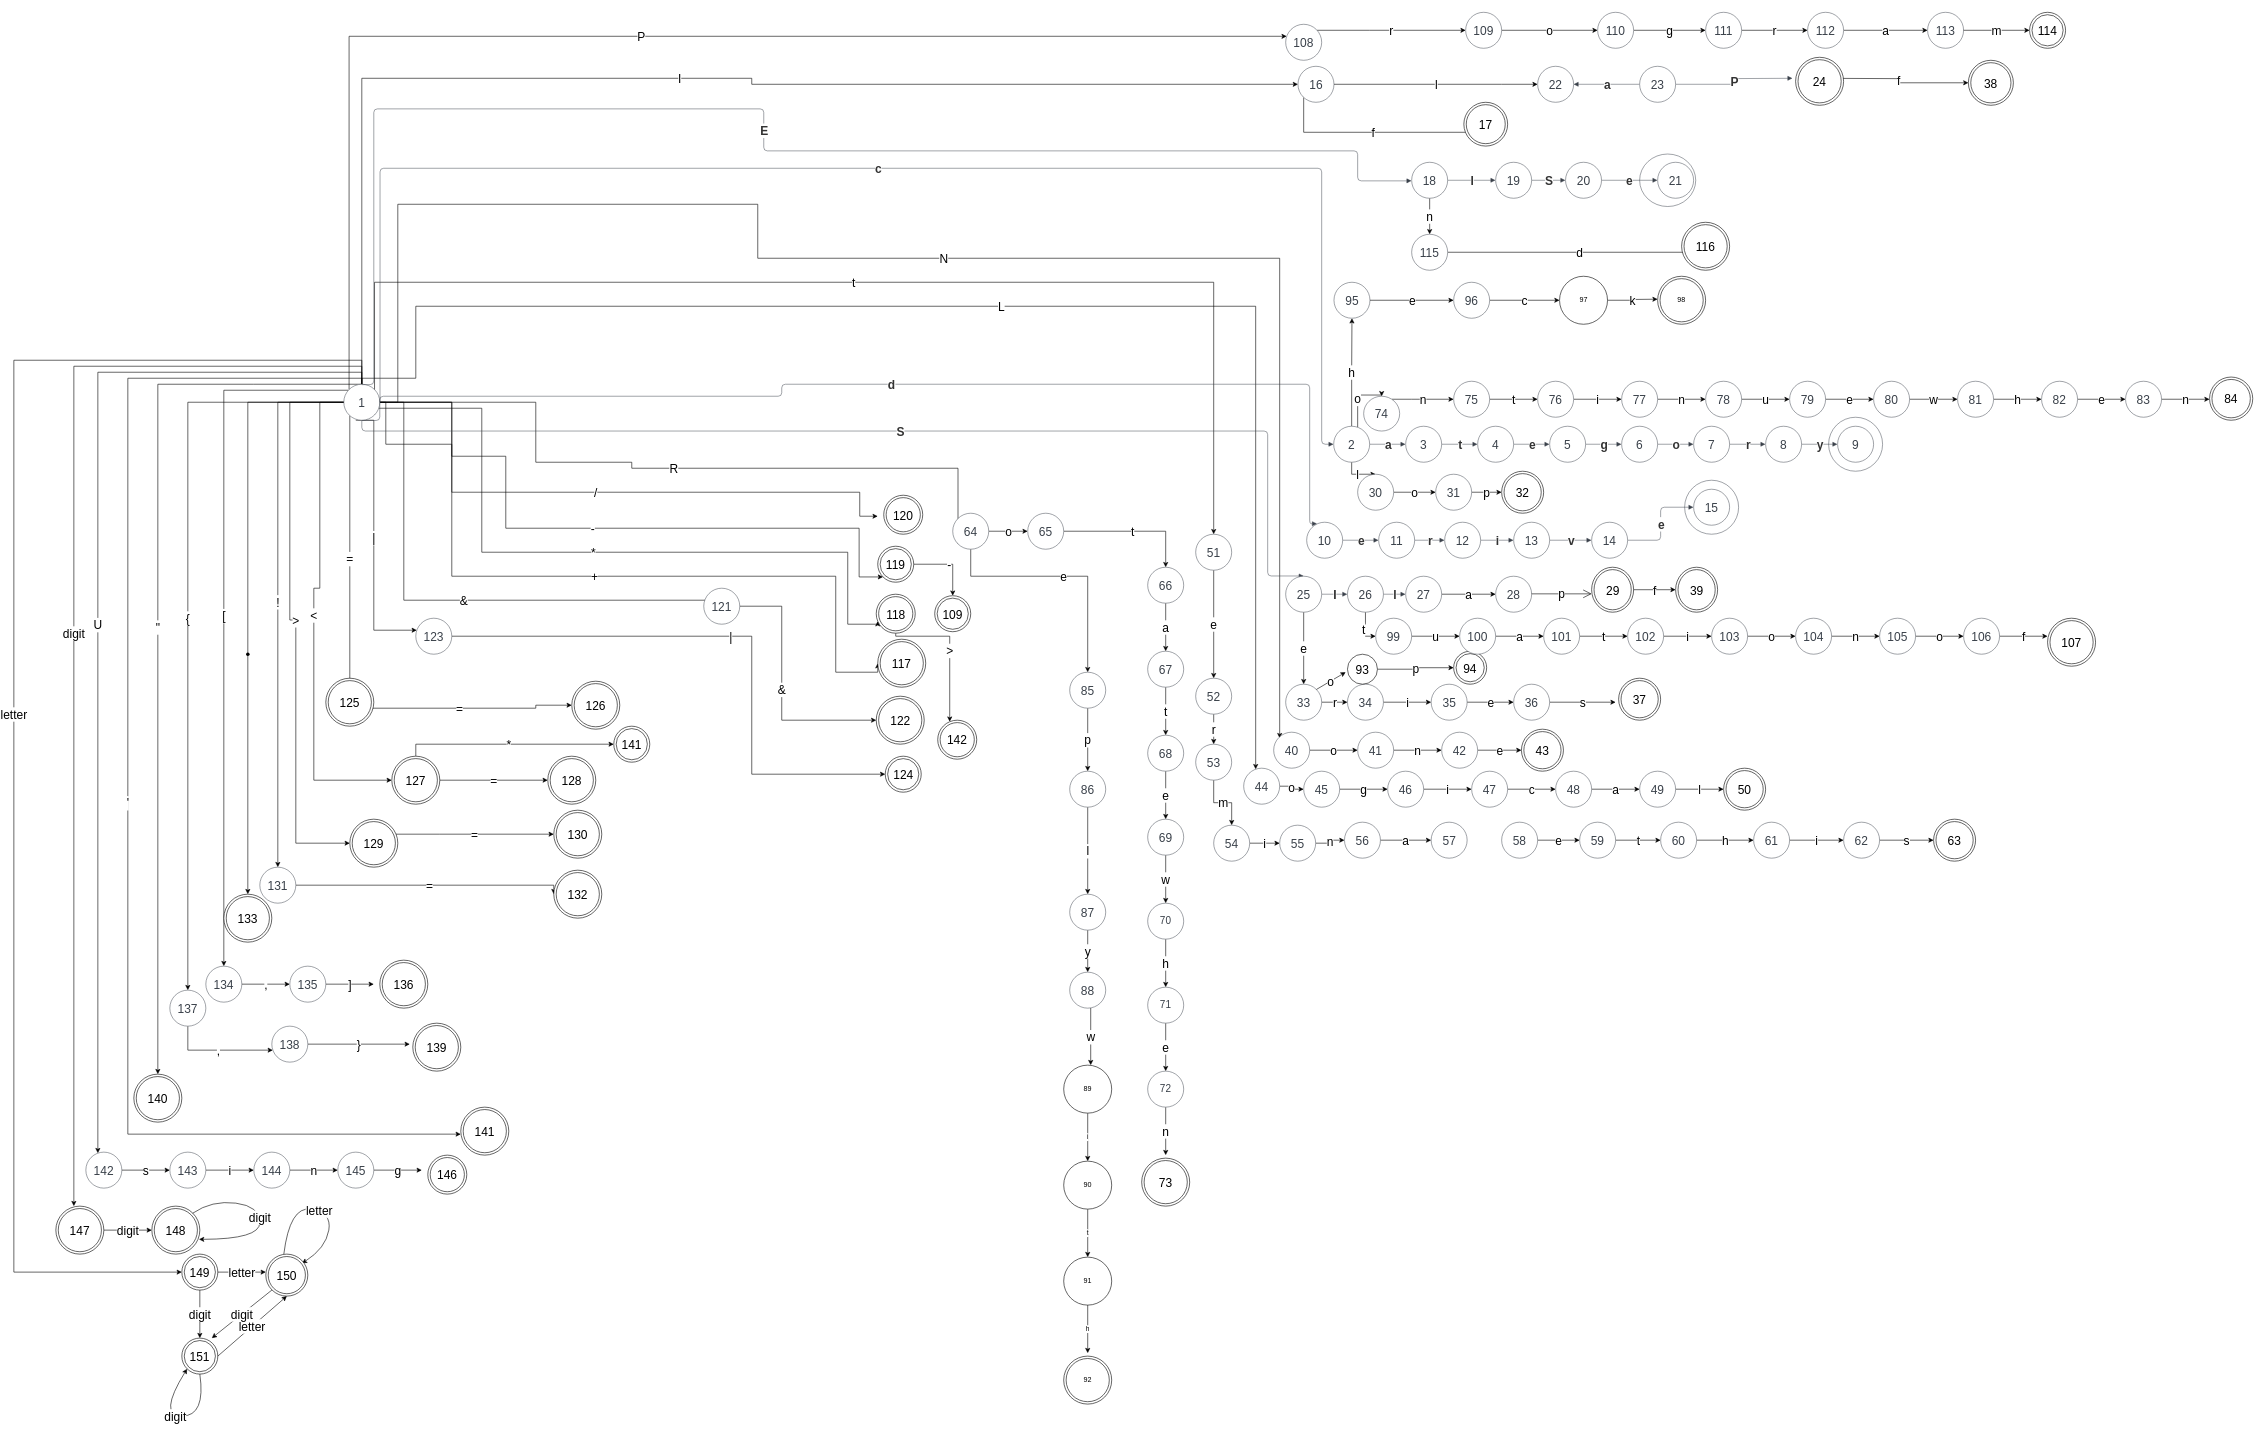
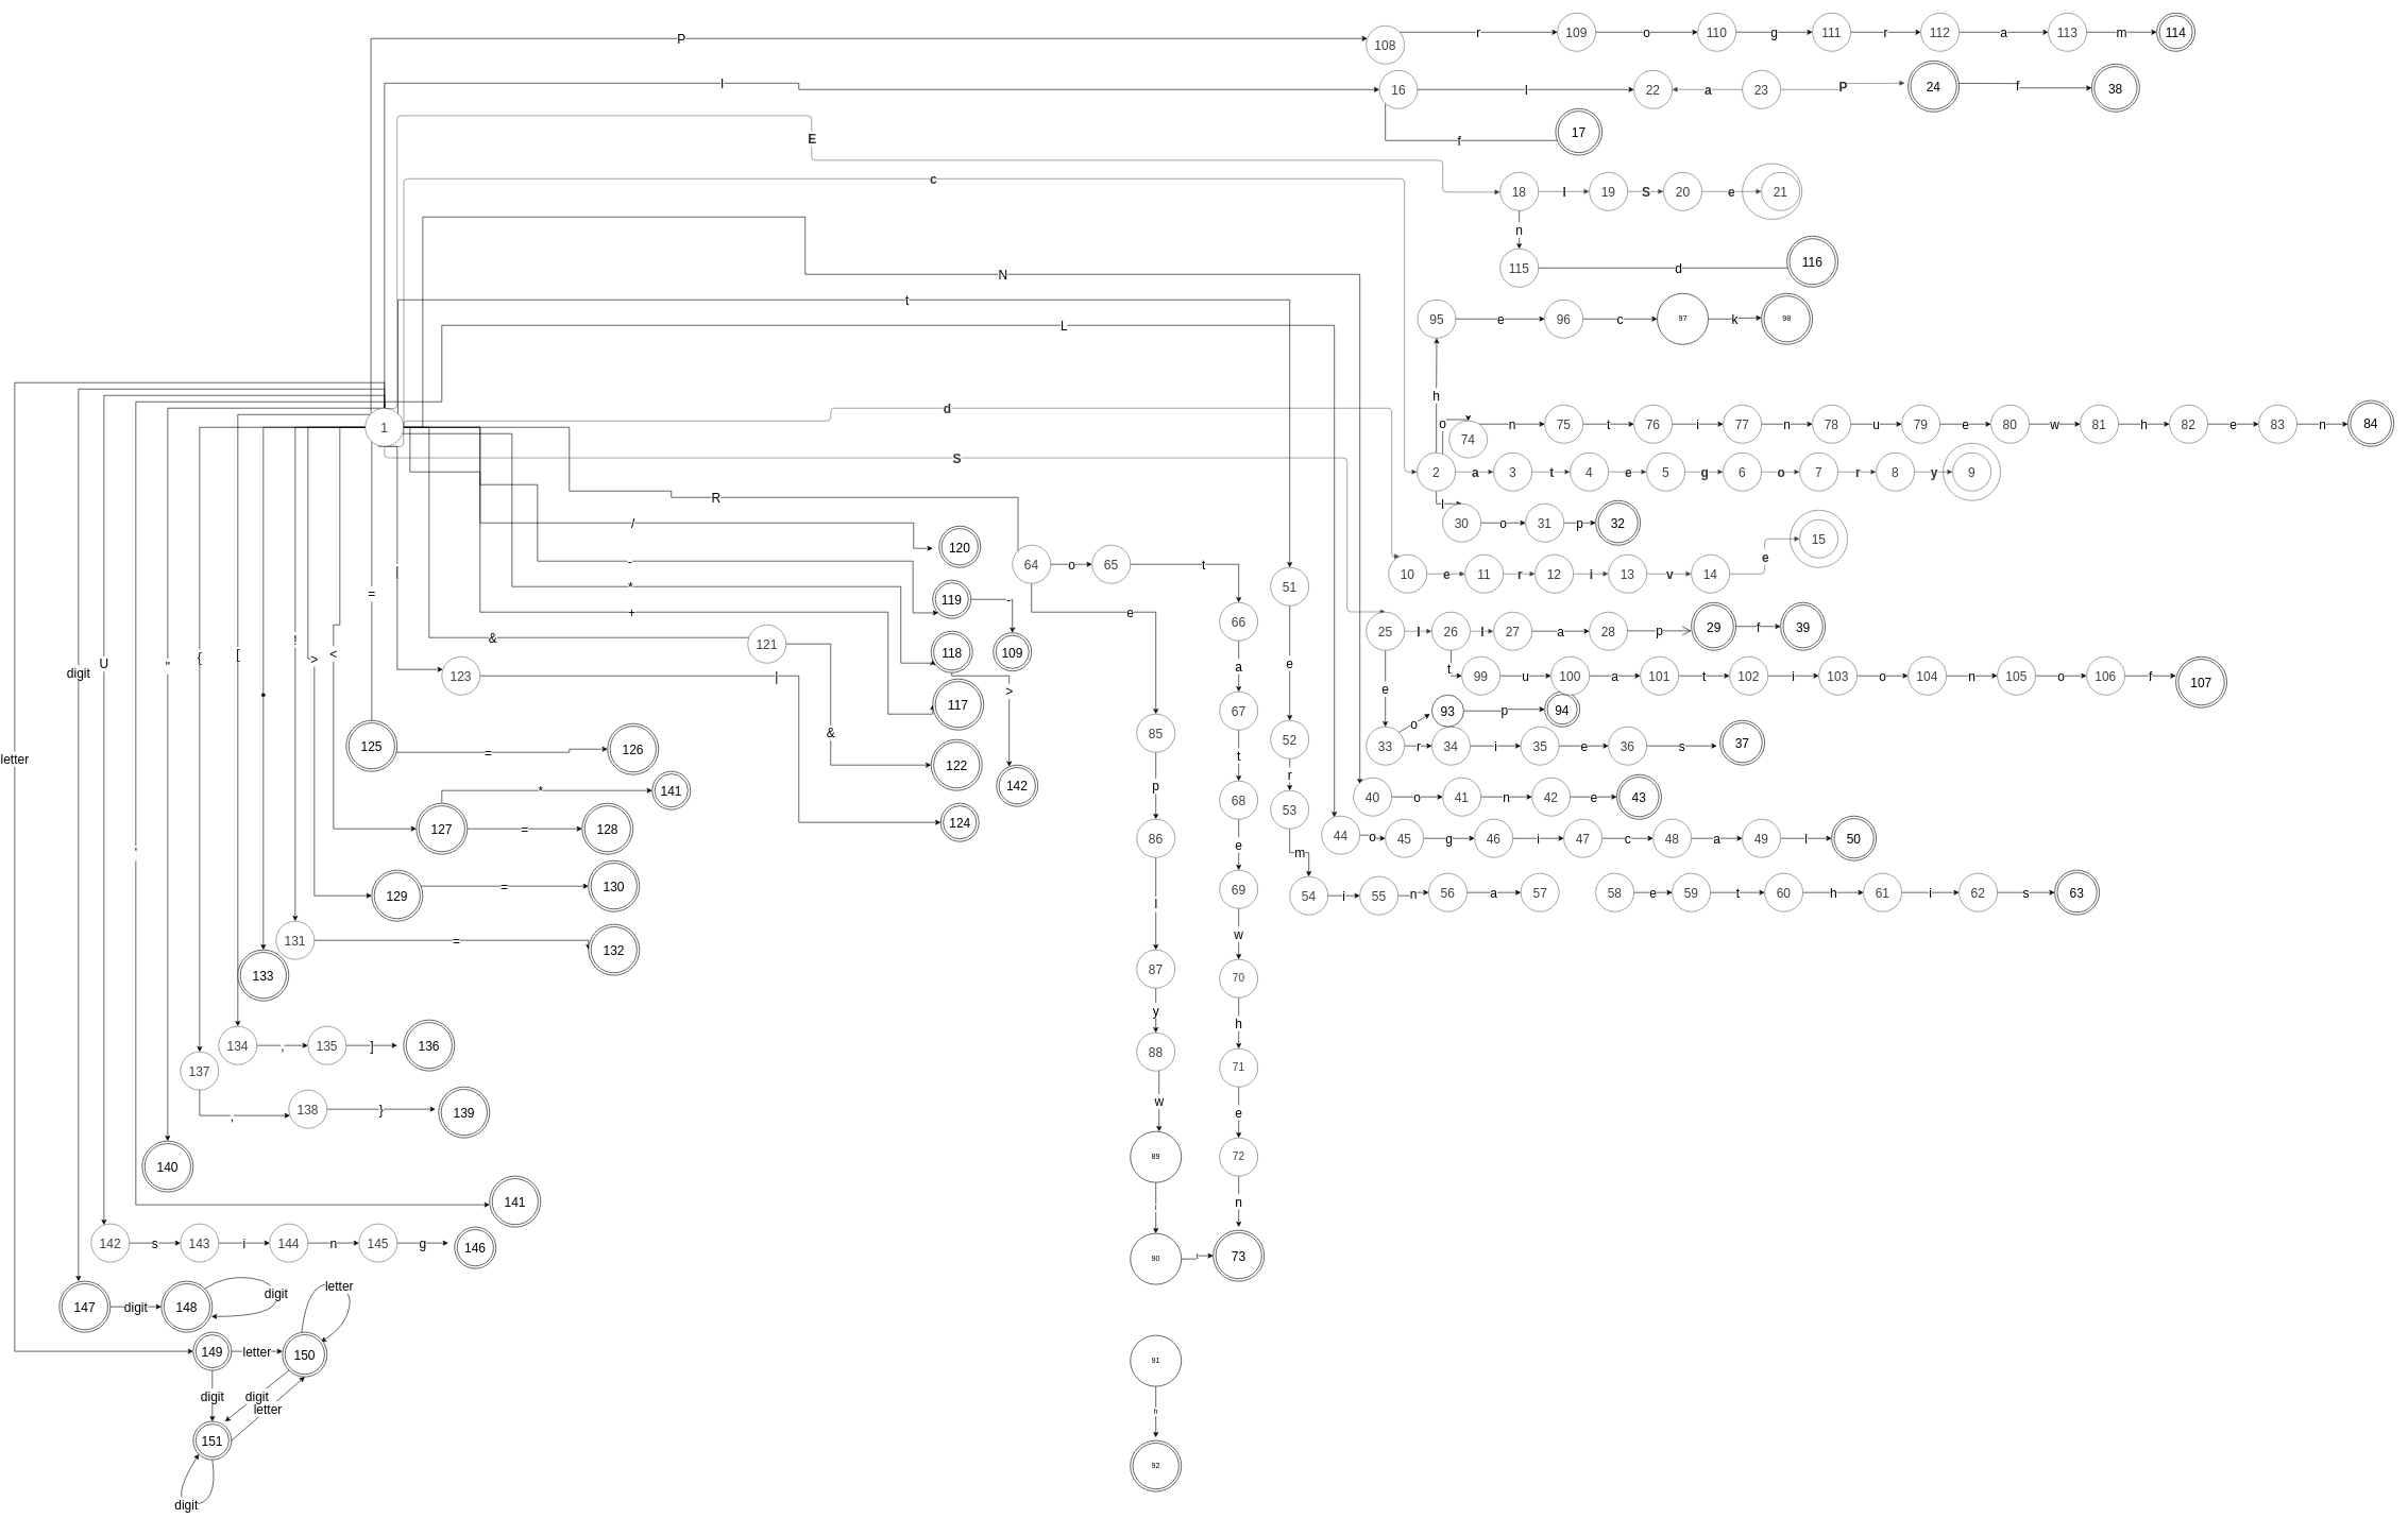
- <mxCell id="165" value="59" style="html=1;overflow=block;blockSpacing=1;whiteSpace=wrap;ellipse;fontSize=20;fontColor=#3a414a;spacing=3.8;strokeColor=#3a414a;strokeOpacity=100;rounded=1;absoluteArcSize=1;arcSize=9;strokeWidth=0.8;" parent="1" vertex="1"><mxGeometry x="2630" y="1370" width="60" height="60" as="geometry" /></mxCell>
+ <mxCell id="165" value="59" style="html=1;overflow=block;blockSpacing=1;whiteSpace=wrap;ellipse;fontSize=20;fontColor=#3a414a;spacing=3.8;strokeColor=#3a414a;strokeOpacity=100;rounded=1;absoluteArcSize=1;arcSize=9;strokeWidth=0.8;" parent="1" vertex="1"><mxGeometry x="2620" y="1370" width="60" height="60" as="geometry" /></mxCell>
- <mxCell id="333" value="t" style="edgeStyle=orthogonalEdgeStyle;rounded=0;orthogonalLoop=1;jettySize=auto;html=1;" edge="1" parent="1" source="334" target="336"><mxGeometry relative="1" as="geometry" /></mxCell>
+ <mxCell id="333" value="t" style="edgeStyle=orthogonalEdgeStyle;rounded=0;orthogonalLoop=1;jettySize=auto;html=1;" edge="1" parent="1" source="334" target="196"><mxGeometry relative="1" as="geometry" /></mxCell>
